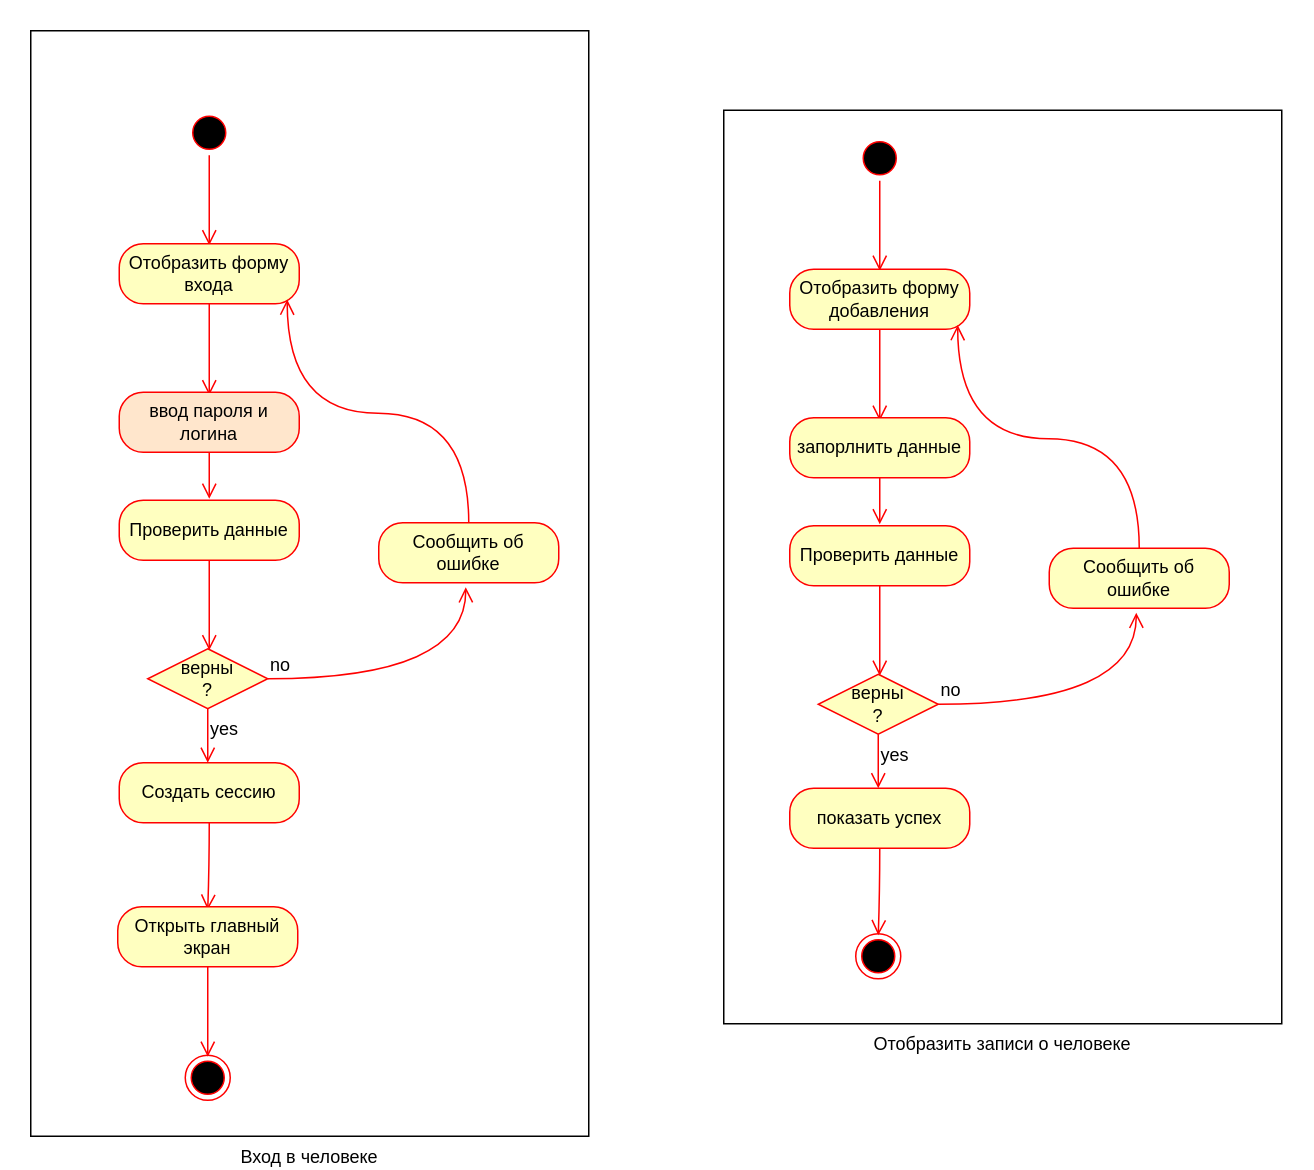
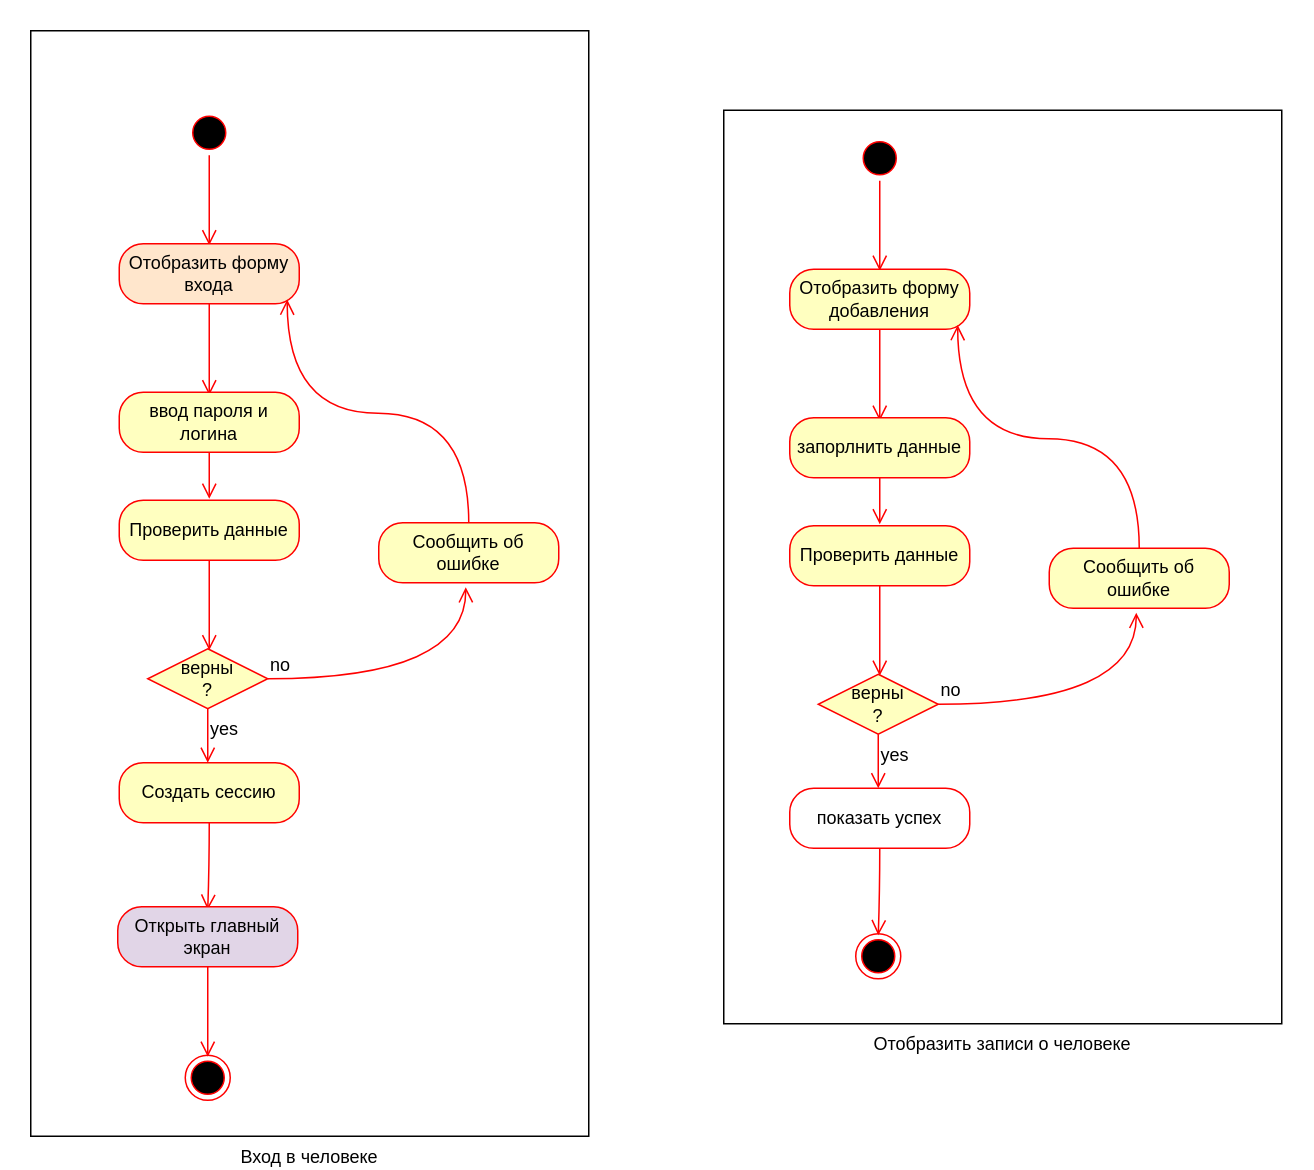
- <mxCell id="6" value="Отобразить форму входа" style="rounded=1;whiteSpace=wrap;html=1;arcSize=40;fontColor=#000000;fillColor=#ffffc0;strokeColor=#ff0000;" vertex="1" parent="1"><mxGeometry x="79" y="162" width="120" height="40" as="geometry" /></mxCell>
+ <mxCell id="6" value="Отобразить форму входа" style="rounded=1;whiteSpace=wrap;html=1;arcSize=40;fontColor=#000000;fillColor=#ffe6cc;strokeColor=#ff0000;" vertex="1" parent="1"><mxGeometry x="79" y="162" width="120" height="40" as="geometry" /></mxCell>
- <mxCell id="8" value="ввод пароля и логина" style="rounded=1;whiteSpace=wrap;html=1;arcSize=40;fontColor=#000000;fillColor=#ffe6cc;strokeColor=#ff0000;" vertex="1" parent="1"><mxGeometry x="79" y="261" width="120" height="40" as="geometry" /></mxCell>
+ <mxCell id="8" value="ввод пароля и логина" style="rounded=1;whiteSpace=wrap;html=1;arcSize=40;fontColor=#000000;fillColor=#ffffc0;strokeColor=#ff0000;" vertex="1" parent="1"><mxGeometry x="79" y="261" width="120" height="40" as="geometry" /></mxCell>
- <mxCell id="33" value="показать успех" style="rounded=1;whiteSpace=wrap;html=1;arcSize=40;fontColor=#000000;fillColor=#ffffc0;strokeColor=#ff0000;" vertex="1" parent="1"><mxGeometry x="526" y="525" width="120" height="40" as="geometry" /></mxCell>
+ <mxCell id="33" value="показать успех" style="rounded=1;whiteSpace=wrap;html=1;arcSize=40;fontColor=#000000;fillColor=#ffffff;strokeColor=#ff0000;" vertex="1" parent="1"><mxGeometry x="526" y="525" width="120" height="40" as="geometry" /></mxCell>
- <mxCell id="17" value="Открыть главный экран" style="rounded=1;whiteSpace=wrap;html=1;arcSize=40;fontColor=#000000;fillColor=#ffffc0;strokeColor=#ff0000;" vertex="1" parent="1"><mxGeometry x="78" y="604" width="120" height="40" as="geometry" /></mxCell>
+ <mxCell id="17" value="Открыть главный экран" style="rounded=1;whiteSpace=wrap;html=1;arcSize=40;fontColor=#000000;fillColor=#e1d5e7;strokeColor=#ff0000;" vertex="1" parent="1"><mxGeometry x="78" y="604" width="120" height="40" as="geometry" /></mxCell>
